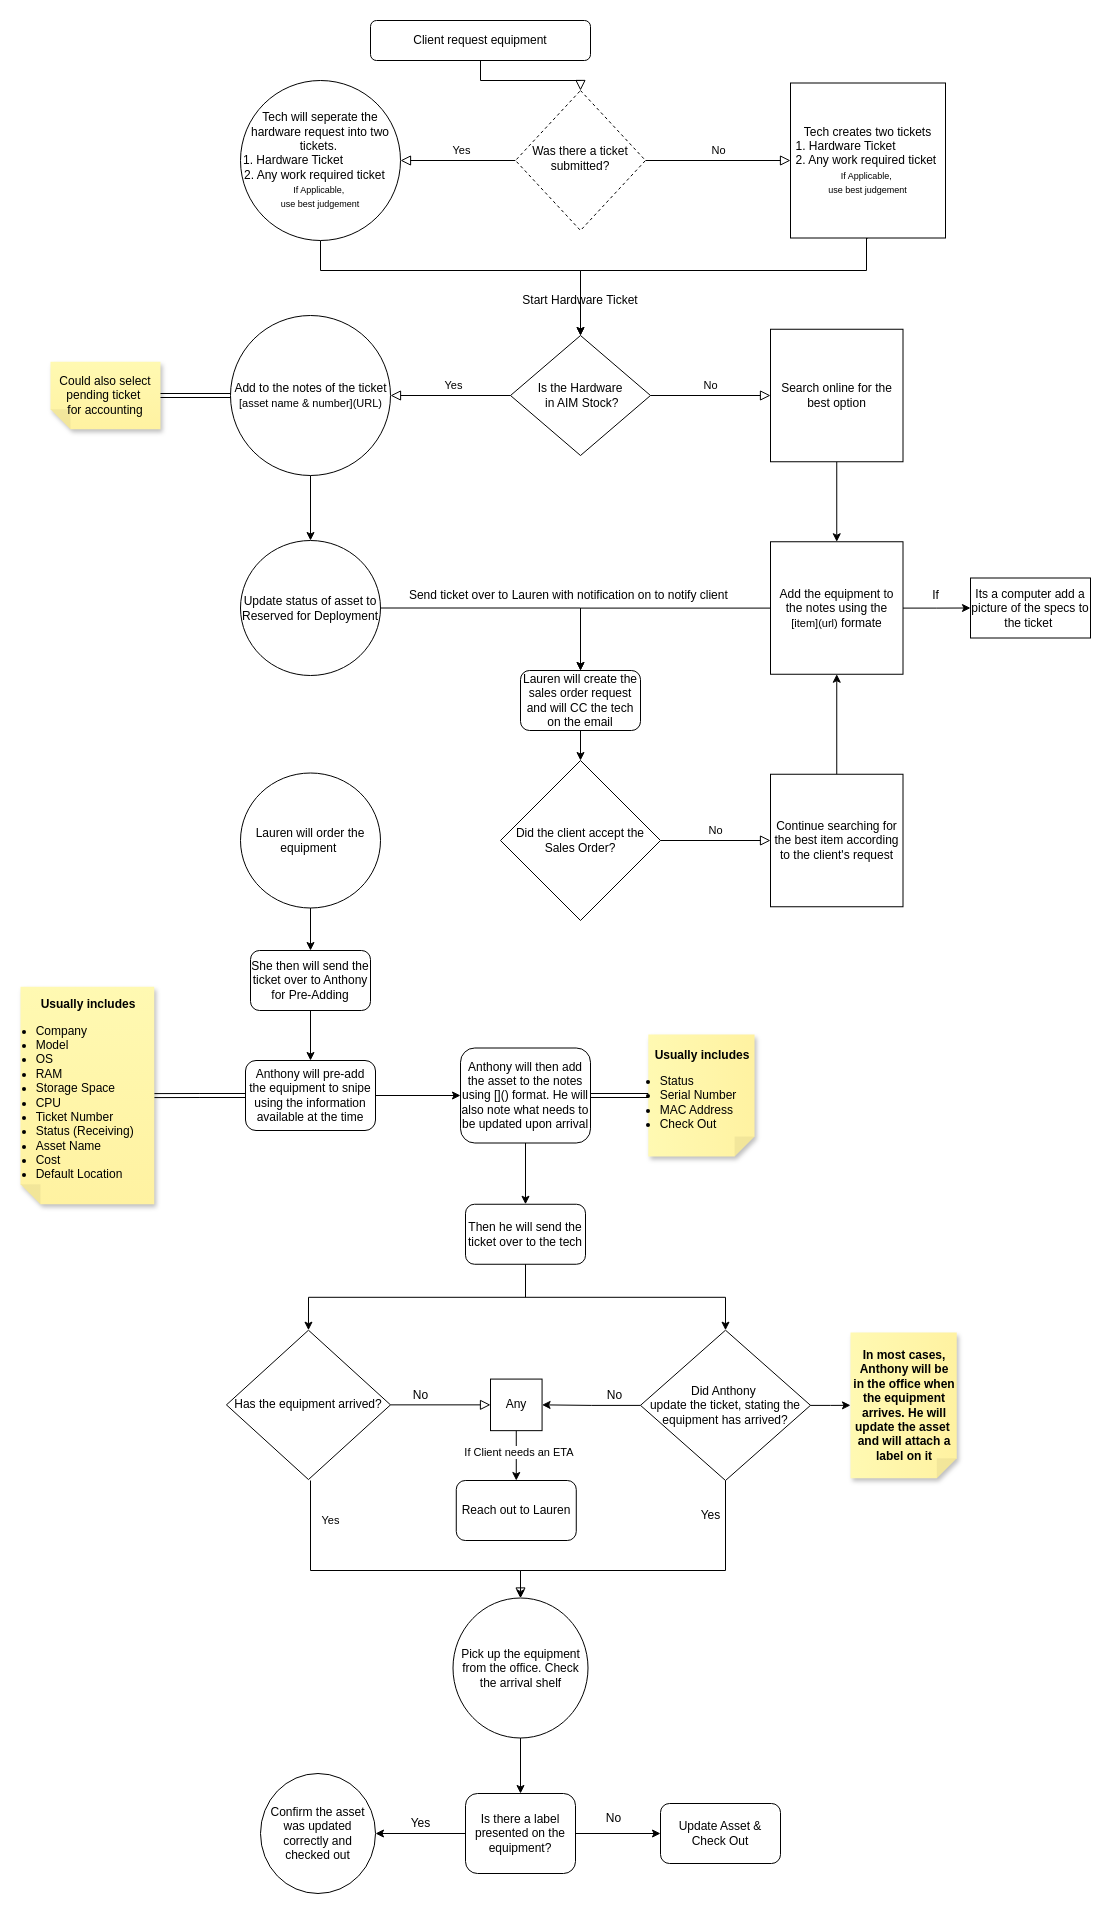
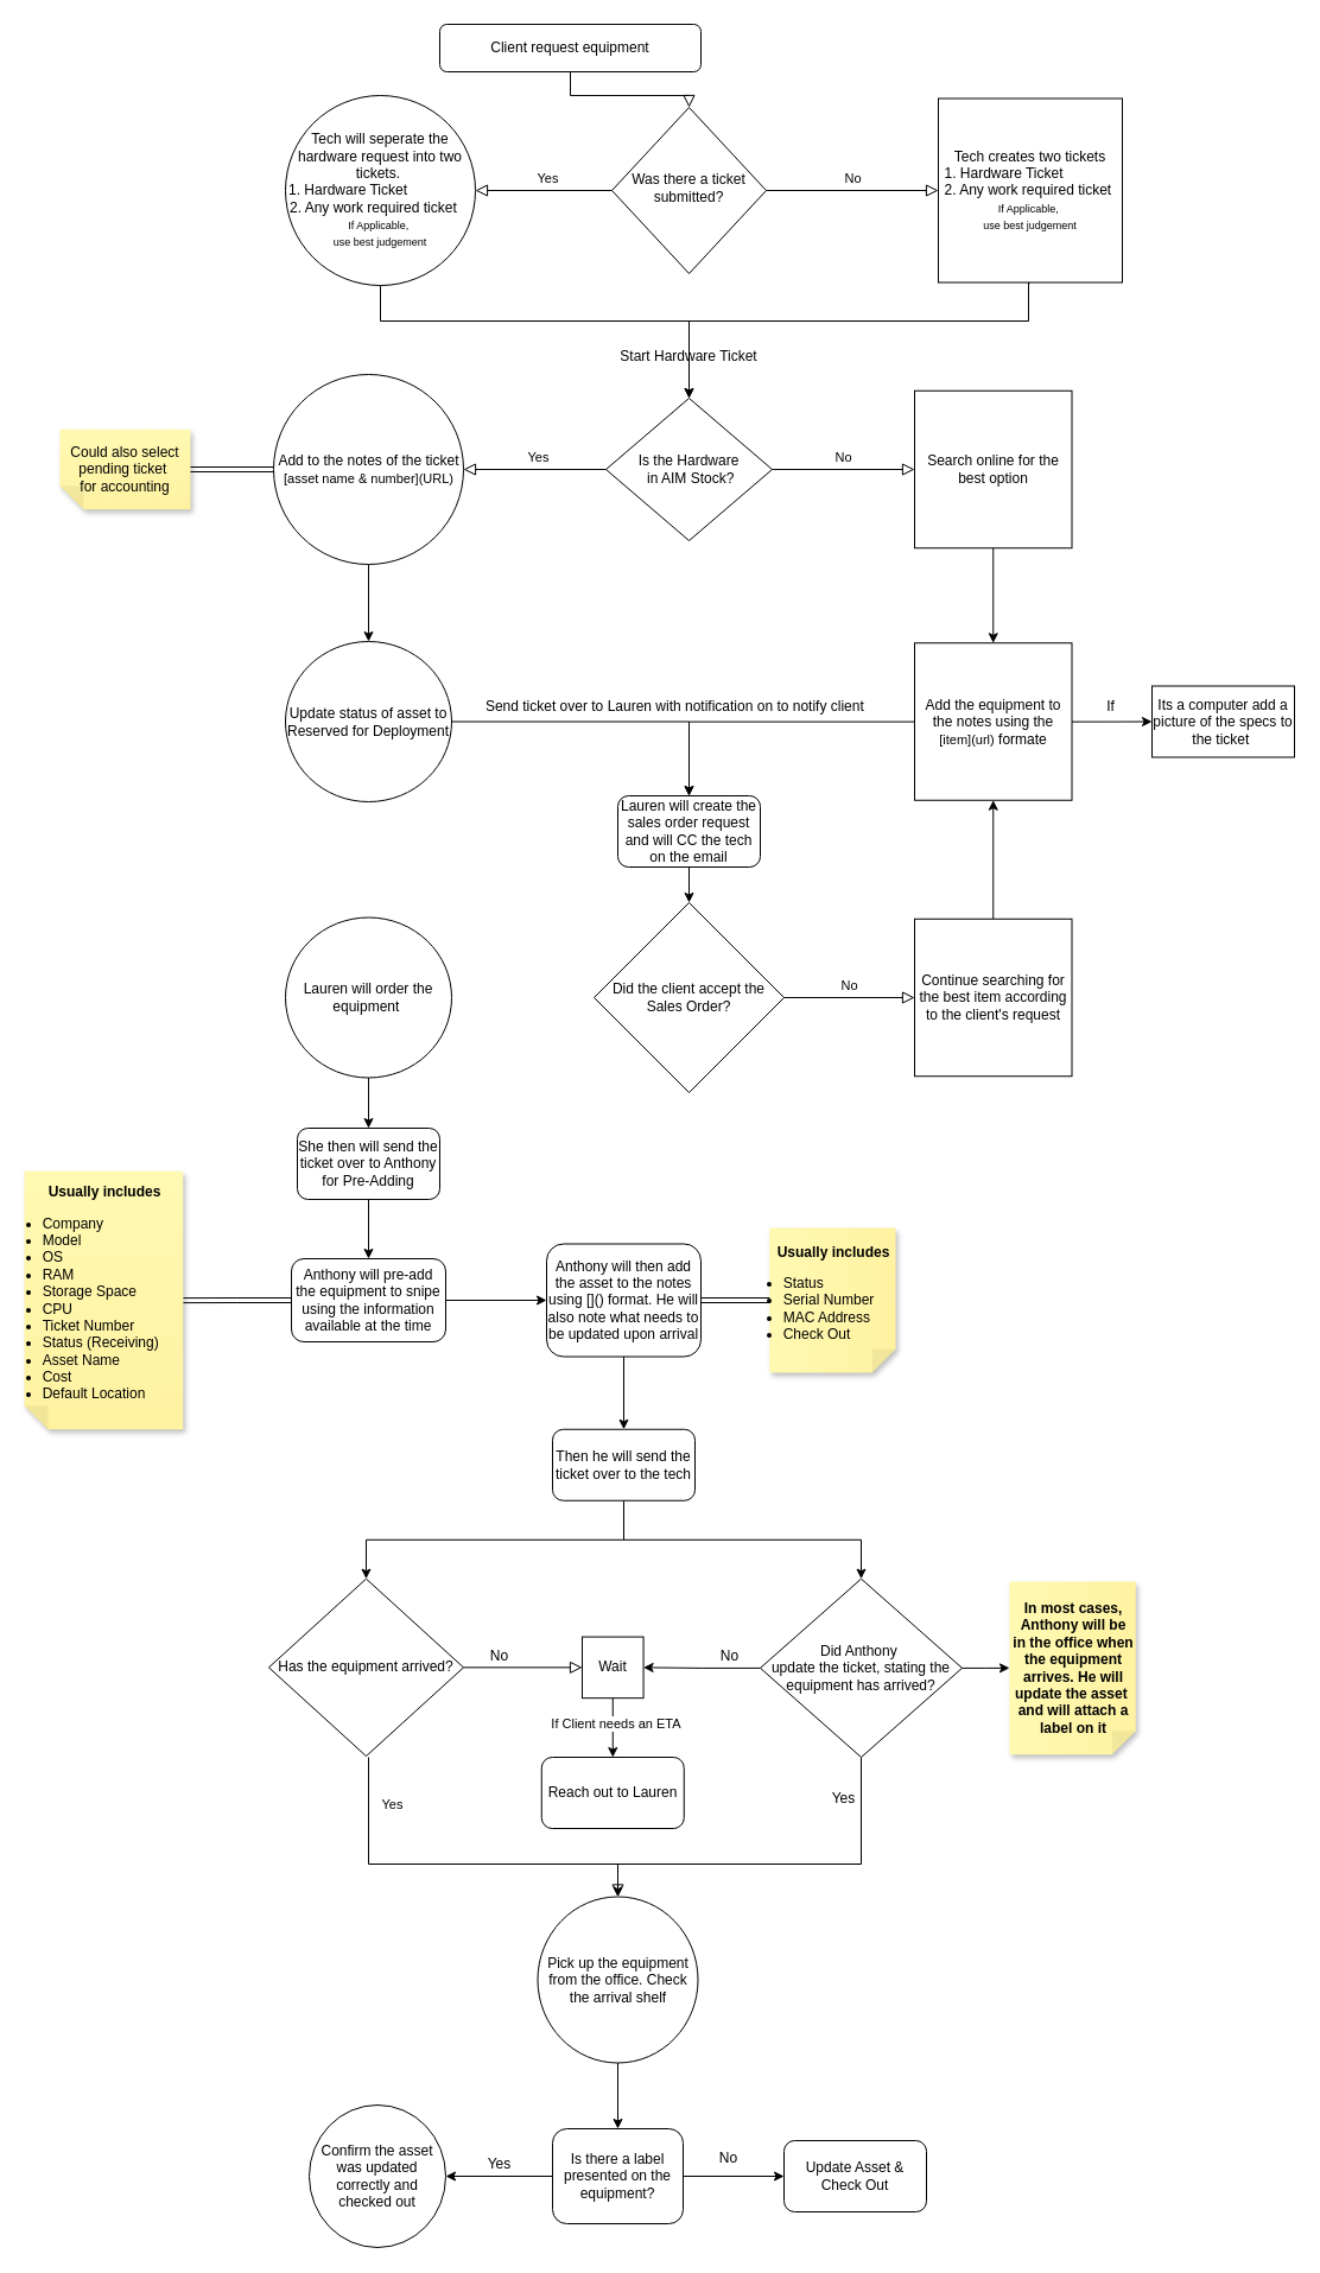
- <mxCell id="5" value="Was there a ticket submitted?" style="rhombus;whiteSpace=wrap;html=1;shadow=0;fontFamily=Helvetica;fontSize=12;align=center;strokeWidth=1;spacing=6;spacingTop=-4;dashed=1;" parent="1" vertex="1"><mxGeometry x="515" y="90" width="130" height="140" as="geometry" /></mxCell>
+ <mxCell id="5" value="Was there a ticket submitted?" style="rhombus;whiteSpace=wrap;html=1;shadow=0;fontFamily=Helvetica;fontSize=12;align=center;strokeWidth=1;spacing=6;spacingTop=-4;" parent="1" vertex="1"><mxGeometry x="515" y="90" width="130" height="140" as="geometry" /></mxCell>
- <mxCell id="55" value="Any" style="whiteSpace=wrap;html=1;aspect=fixed;" vertex="1" parent="1"><mxGeometry x="490" y="1378.58" width="51.57" height="51.57" as="geometry" /></mxCell>
+ <mxCell id="55" value="Wait" style="whiteSpace=wrap;html=1;aspect=fixed;" vertex="1" parent="1"><mxGeometry x="490" y="1378.58" width="51.57" height="51.57" as="geometry" /></mxCell>
